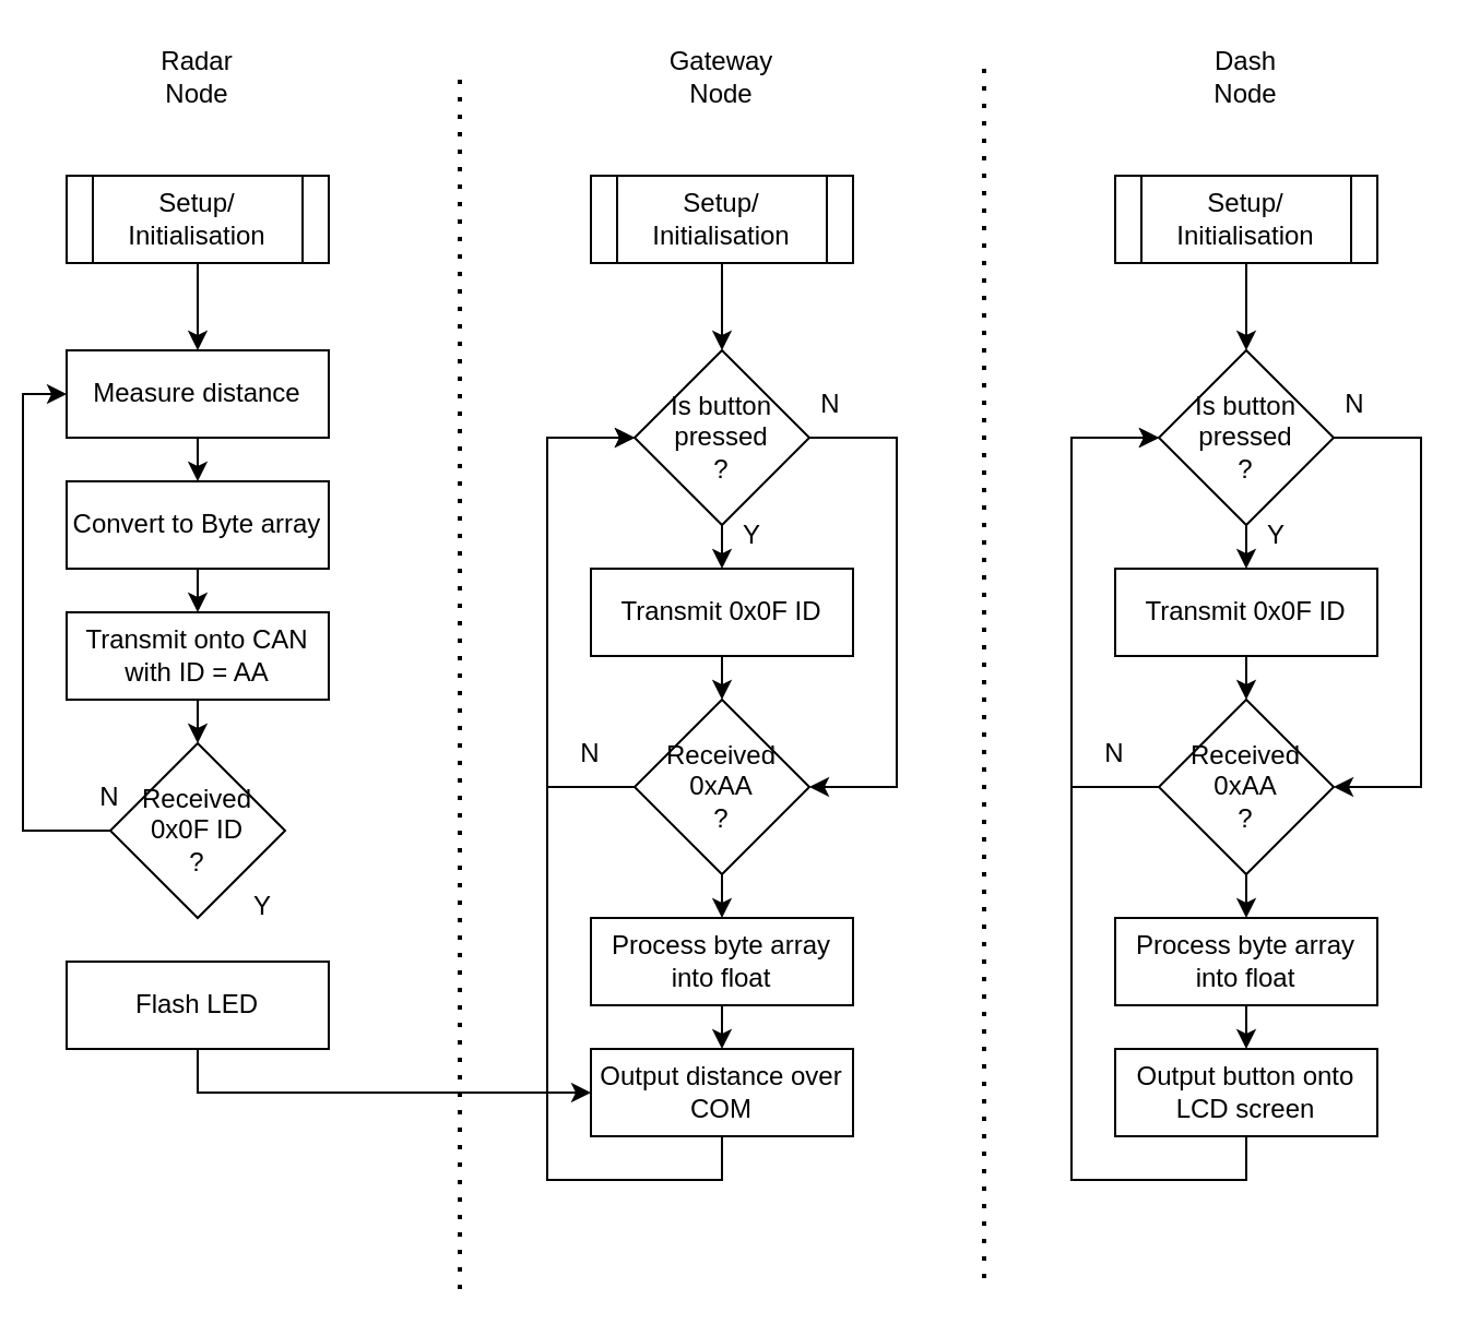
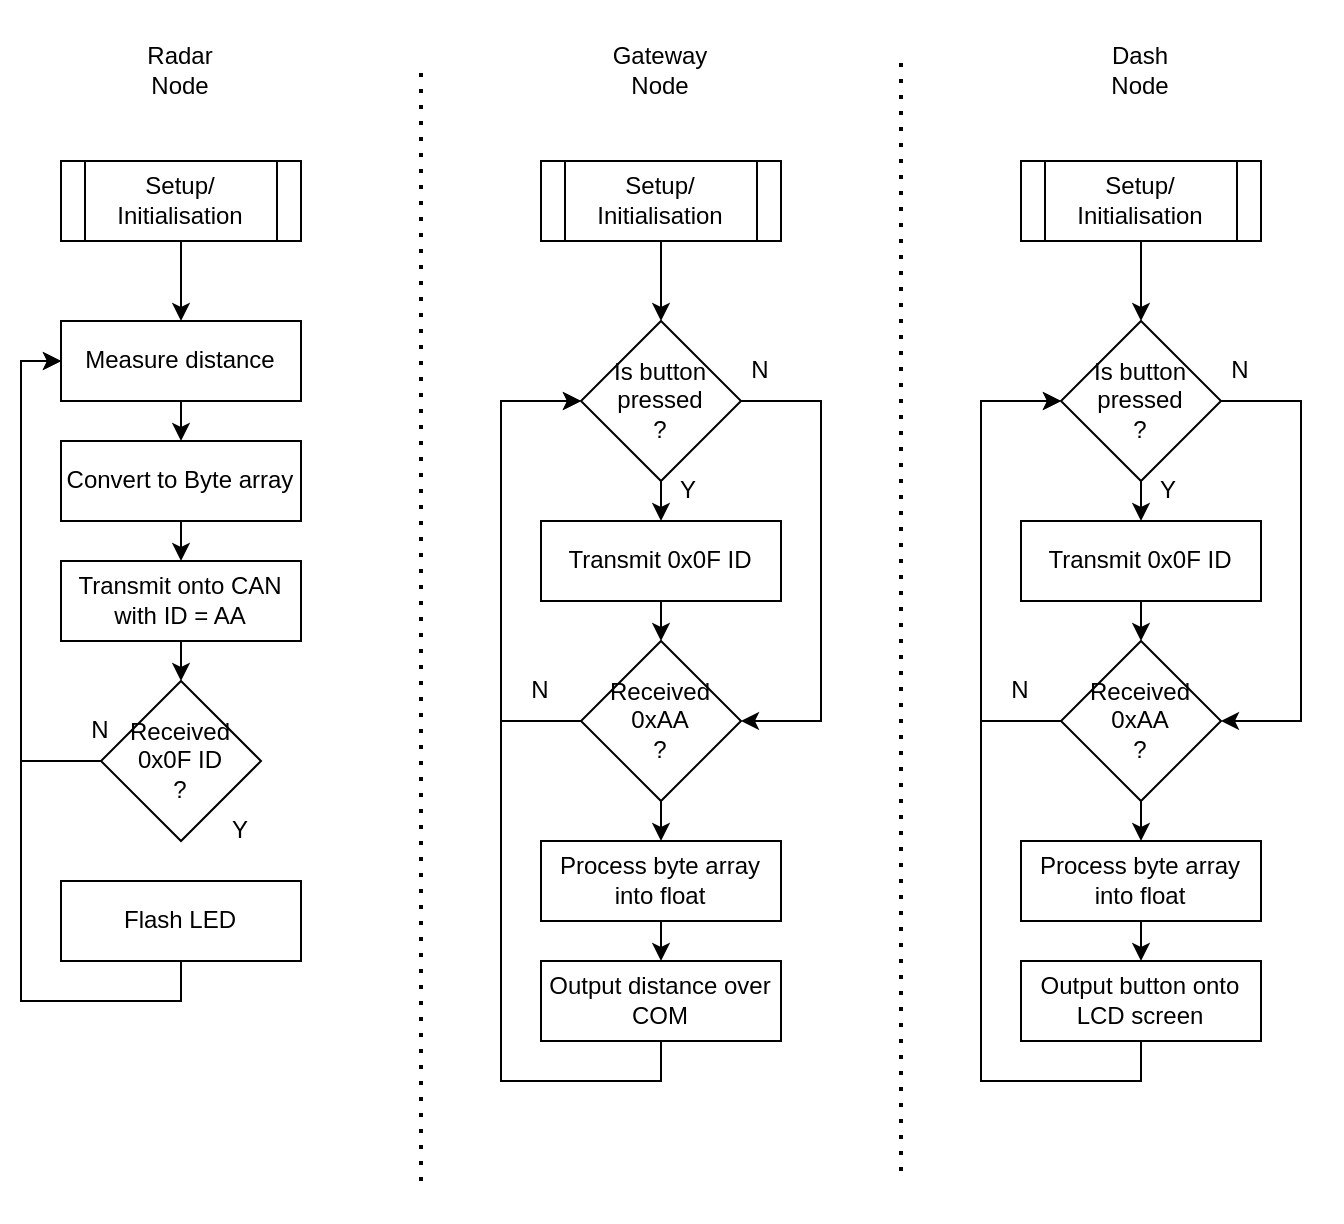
- <mxCell id="15" style="edgeStyle=orthogonalEdgeStyle;rounded=0;orthogonalLoop=1;jettySize=auto;html=1;exitX=0.5;exitY=1;exitDx=0;exitDy=0;" edge="1" parent="1" source="16" target="35"><mxGeometry relative="1" as="geometry" /></mxCell>
+ <mxCell id="15" style="edgeStyle=orthogonalEdgeStyle;rounded=0;orthogonalLoop=1;jettySize=auto;html=1;exitX=0.5;exitY=1;exitDx=0;exitDy=0;entryX=0;entryY=0.5;entryDx=0;entryDy=0;" edge="1" parent="1" source="16" target="7"><mxGeometry relative="1" as="geometry" /></mxCell>
